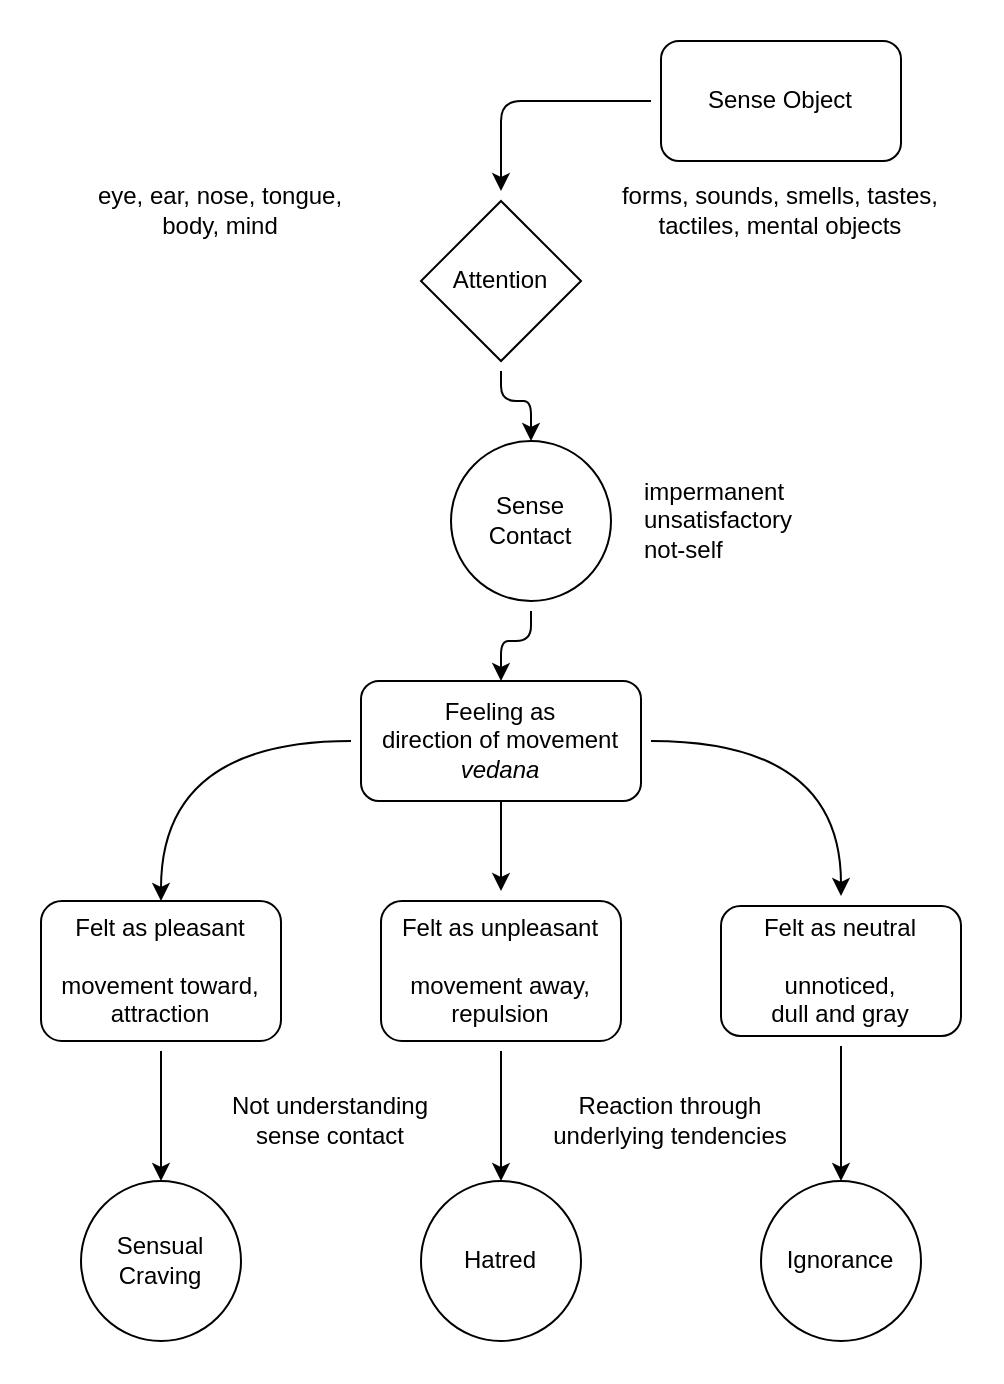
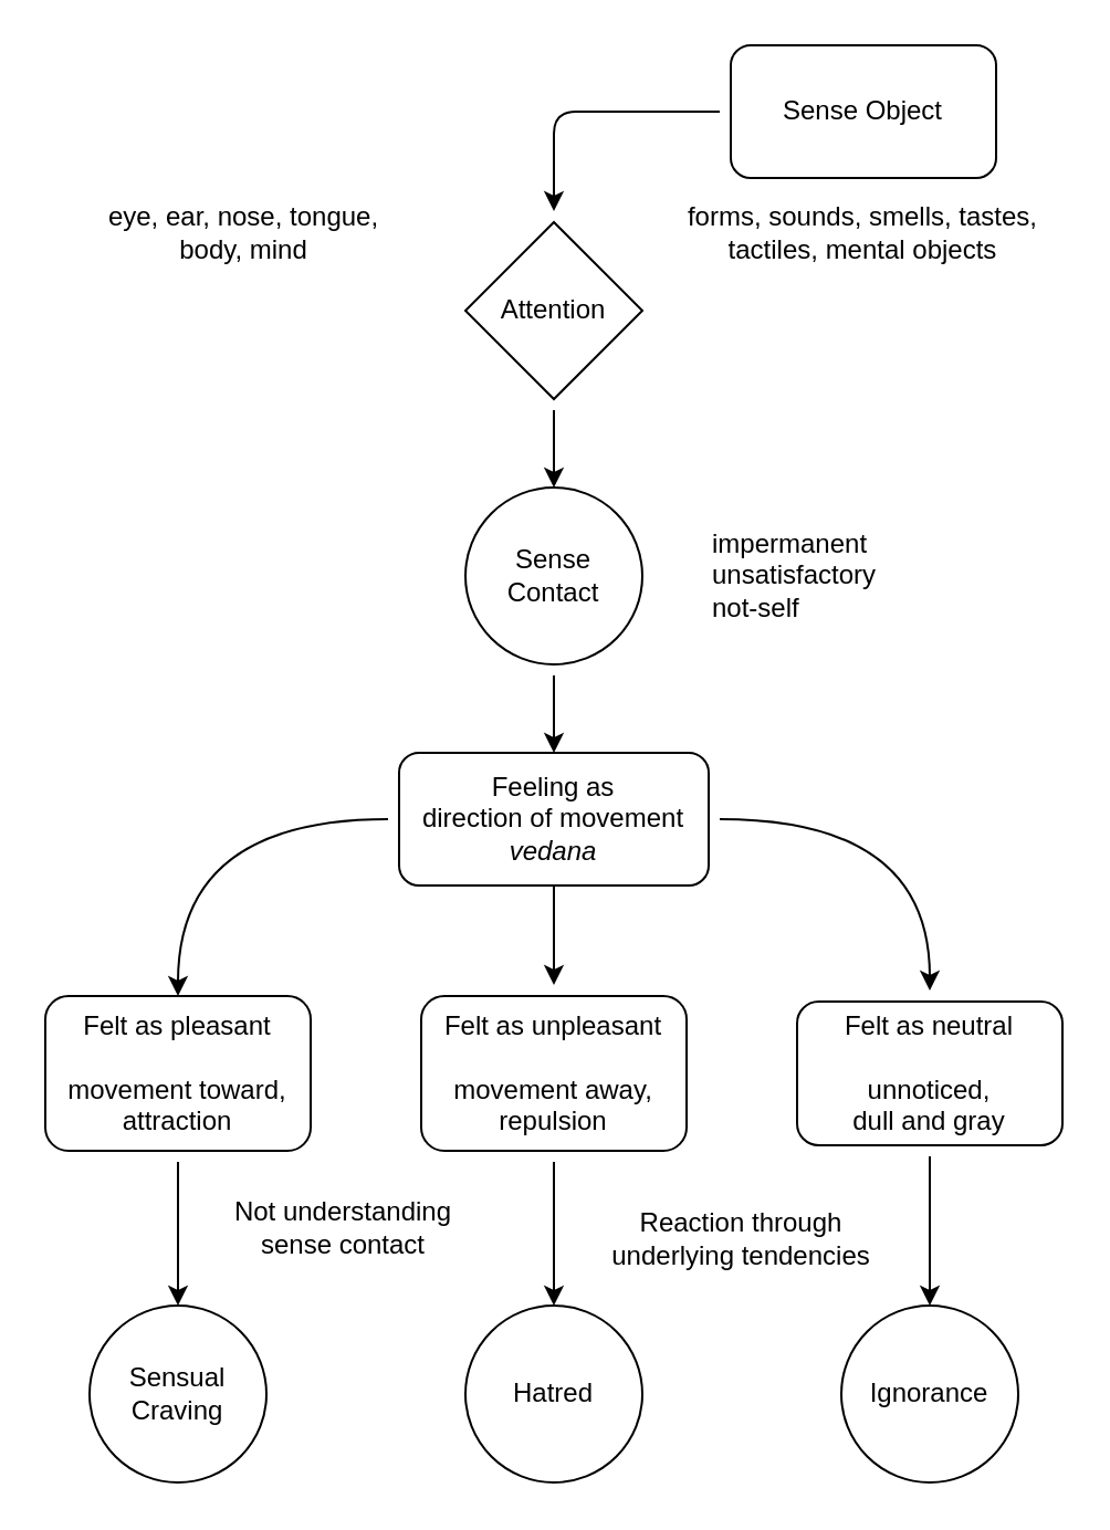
- <mxCell id="11" value="Sense&lt;br&gt;Contact" style="ellipse;whiteSpace=wrap;html=1;aspect=fixed;" parent="1" vertex="1"><mxGeometry x="225" y="220" width="80" height="80" as="geometry" /></mxCell>
+ <mxCell id="11" value="Sense&lt;br&gt;Contact" style="ellipse;whiteSpace=wrap;html=1;aspect=fixed;" parent="1" vertex="1"><mxGeometry x="210" y="220" width="80" height="80" as="geometry" /></mxCell>
- <mxCell id="24" value="Not understanding&lt;br&gt;sense contact" style="text;html=1;strokeColor=none;fillColor=none;align=center;verticalAlign=middle;whiteSpace=wrap;rounded=0;" vertex="1" parent="1"><mxGeometry x="90" y="535" width="150" height="50" as="geometry" /></mxCell>
+ <mxCell id="24" value="Not understanding&lt;br&gt;sense contact" style="text;html=1;strokeColor=none;fillColor=none;align=center;verticalAlign=middle;whiteSpace=wrap;rounded=0;" vertex="1" parent="1"><mxGeometry x="80" y="530" width="150" height="50" as="geometry" /></mxCell>
